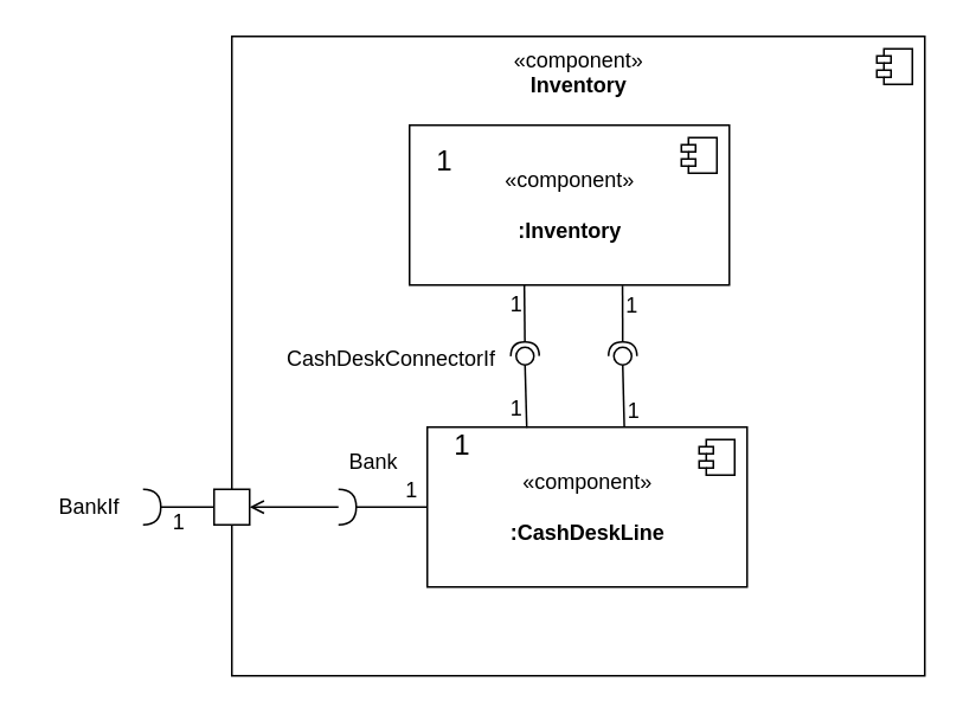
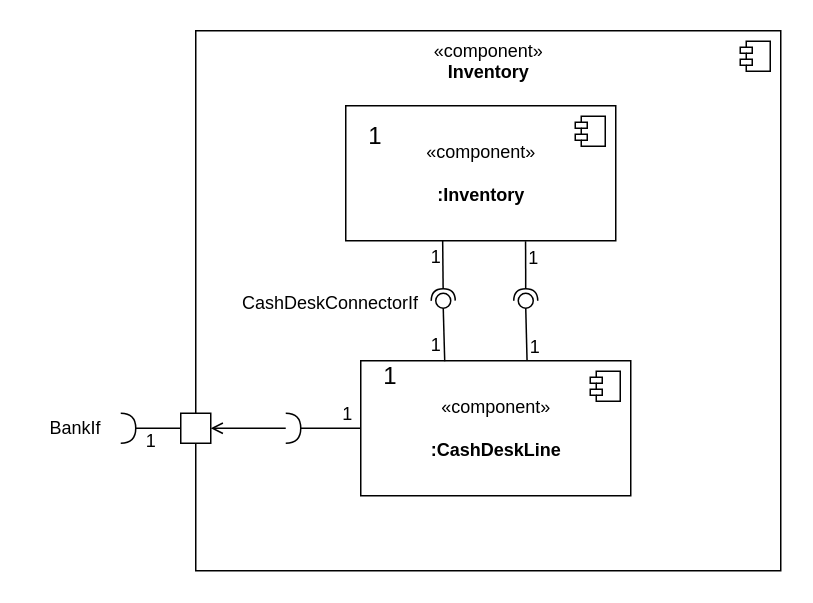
- <mxCell id="26" value="Bank" style="text;html=1;strokeColor=none;fillColor=none;align=center;verticalAlign=middle;whiteSpace=wrap;rounded=0;labelBackgroundColor=default;fontSize=12;fontColor=default;" vertex="1" parent="1"><mxGeometry x="180" y="245" width="60" height="30" as="geometry" /></mxCell>
